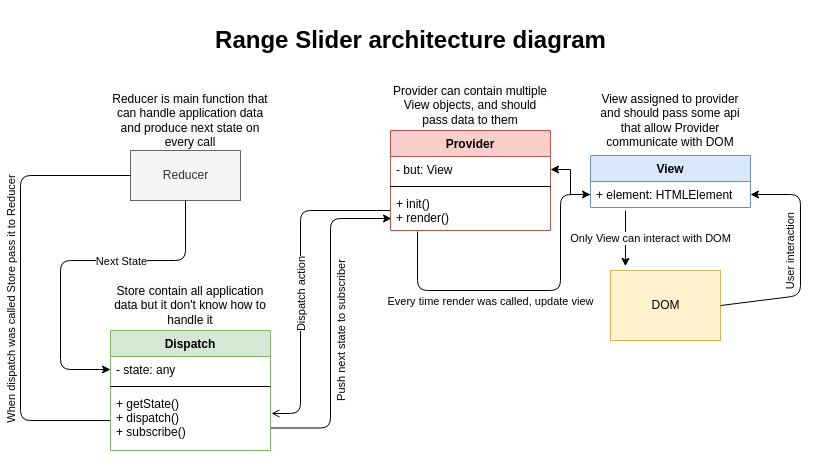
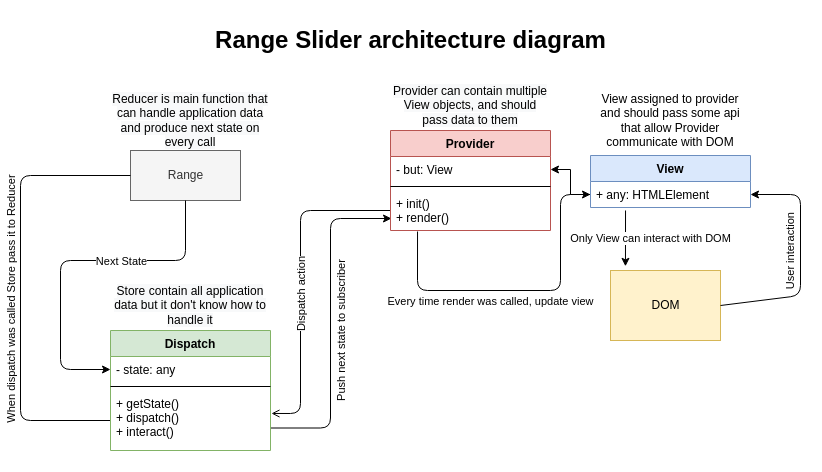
- <mxCell id="3" value="Reducer" style="html=1;fillColor=#f5f5f5;strokeColor=#666666;fontColor=#333333;" parent="1" vertex="1"><mxGeometry x="130" y="150" width="110" height="50" as="geometry" /></mxCell>
+ <mxCell id="3" value="Range" style="html=1;fillColor=#f5f5f5;strokeColor=#666666;fontColor=#333333;" parent="1" vertex="1"><mxGeometry x="130" y="150" width="110" height="50" as="geometry" /></mxCell>
- <mxCell id="33" value="+ element: HTMLElement" style="text;strokeColor=none;fillColor=none;align=left;verticalAlign=top;spacingLeft=4;spacingRight=4;overflow=hidden;rotatable=0;points=[[0,0.5],[1,0.5]];portConstraint=eastwest;" parent="32" vertex="1"><mxGeometry y="26" width="160" height="26" as="geometry" /></mxCell>
+ <mxCell id="33" value="+ any: HTMLElement" style="text;strokeColor=none;fillColor=none;align=left;verticalAlign=top;spacingLeft=4;spacingRight=4;overflow=hidden;rotatable=0;points=[[0,0.5],[1,0.5]];portConstraint=eastwest;" parent="32" vertex="1"><mxGeometry y="26" width="160" height="26" as="geometry" /></mxCell>
- <mxCell id="27" value="+ getState()&#10;+ dispatch()&#10;+ subscribe()" style="text;strokeColor=none;fillColor=none;align=left;verticalAlign=top;spacingLeft=4;spacingRight=4;overflow=hidden;rotatable=0;points=[[0,0.5],[1,0.5]];portConstraint=eastwest;" parent="24" vertex="1"><mxGeometry y="60" width="160" height="60" as="geometry" /></mxCell>
+ <mxCell id="27" value="+ getState()&#10;+ dispatch()&#10;+ interact()" style="text;strokeColor=none;fillColor=none;align=left;verticalAlign=top;spacingLeft=4;spacingRight=4;overflow=hidden;rotatable=0;points=[[0,0.5],[1,0.5]];portConstraint=eastwest;" parent="24" vertex="1"><mxGeometry y="60" width="160" height="60" as="geometry" /></mxCell>
